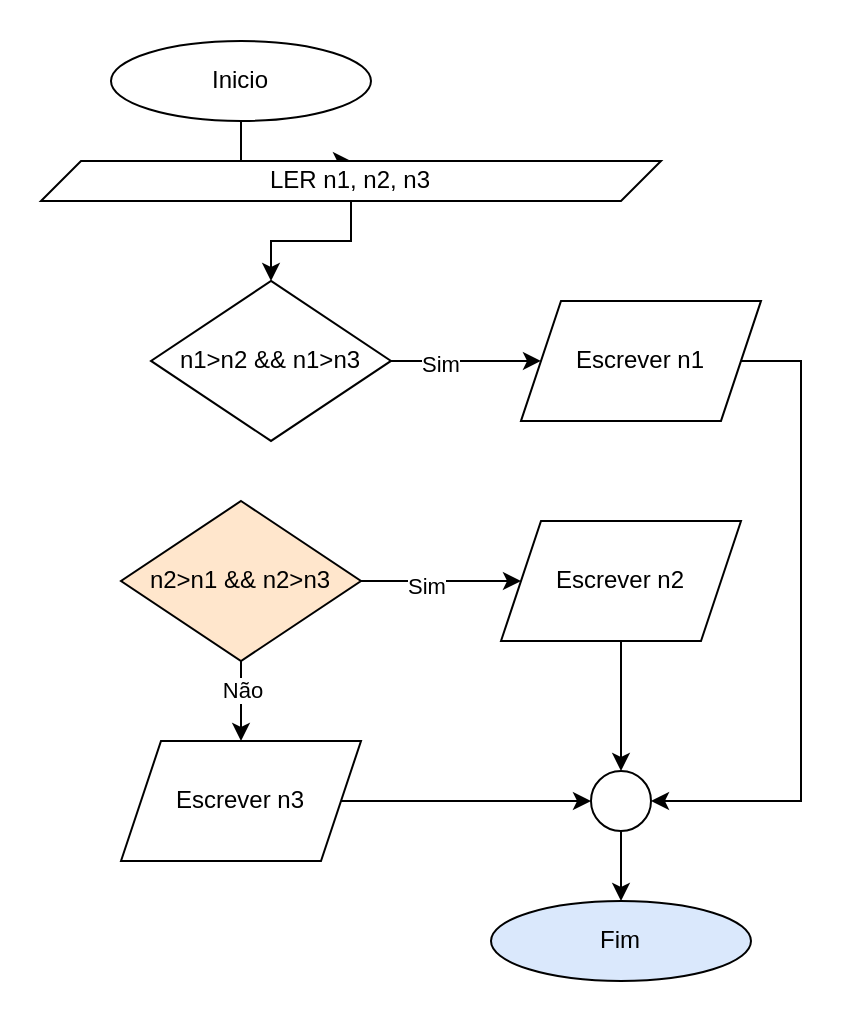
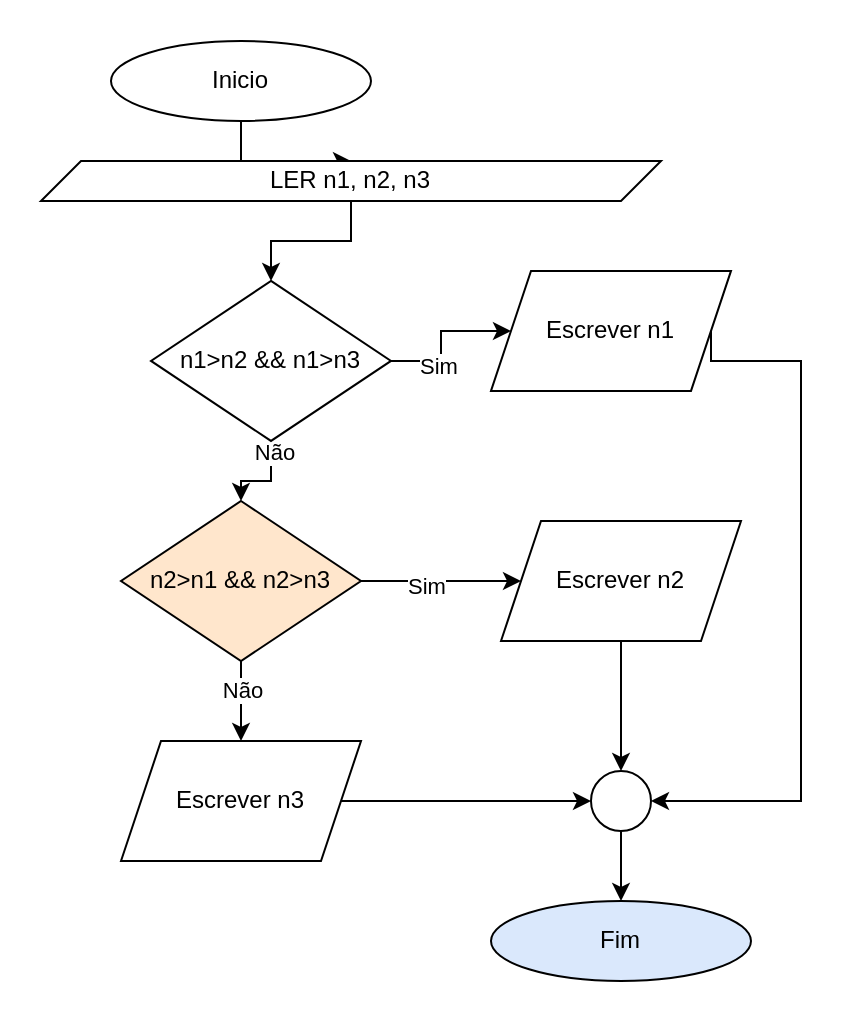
- <mxCell id="13" value="Escrever n1" style="shape=parallelogram;perimeter=parallelogramPerimeter;whiteSpace=wrap;html=1;fixedSize=1;" vertex="1" parent="1"><mxGeometry x="260" y="149.97" width="120" height="60" as="geometry" /></mxCell>
+ <mxCell id="13" value="Escrever n1" style="shape=parallelogram;perimeter=parallelogramPerimeter;whiteSpace=wrap;html=1;fixedSize=1;" vertex="1" parent="1"><mxGeometry x="245" y="134.97" width="120" height="60" as="geometry" /></mxCell>
+ <mxCell id="8" value="" style="edgeStyle=orthogonalEdgeStyle;rounded=0;orthogonalLoop=1;jettySize=auto;html=1;" edge="1" parent="1" source="10" target="18"><mxGeometry relative="1" as="geometry" /></mxCell>
+ <mxCell id="9" value="Não" style="edgeLabel;html=1;align=center;verticalAlign=middle;resizable=0;points=[];" vertex="1" connectable="0" parent="8"><mxGeometry x="-0.753" y="1" relative="1" as="geometry"><mxPoint as="offset" /></mxGeometry></mxCell>
